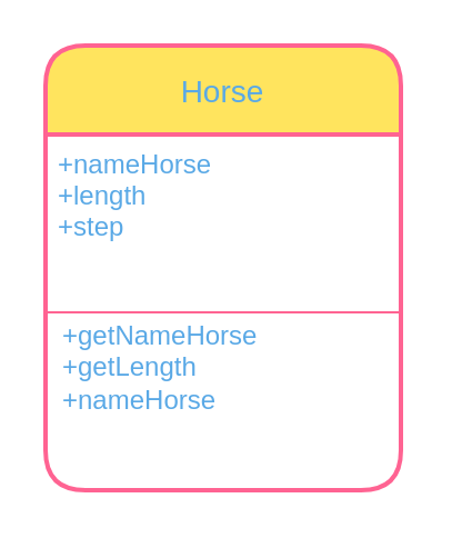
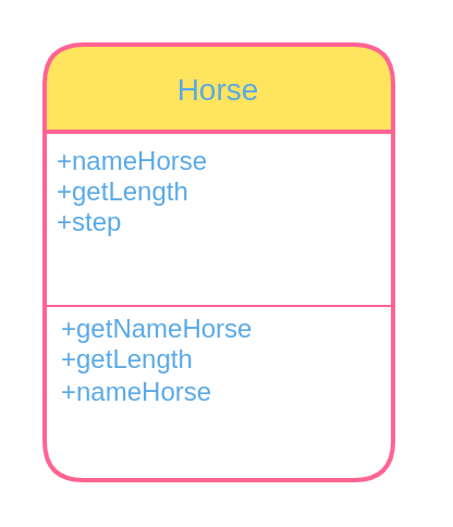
- <mxCell id="3" value="+nameHorse&#10;+length&#10;+step" style="align=left;strokeColor=none;fillColor=none;spacingLeft=4;fontSize=12;verticalAlign=top;resizable=0;rotatable=0;part=1;fontColor=#5AA9E6;" vertex="1" parent="2"><mxGeometry y="40" width="160" height="160" as="geometry" /></mxCell>
+ <mxCell id="3" value="+nameHorse&#10;+getLength&#10;+step" style="align=left;strokeColor=none;fillColor=none;spacingLeft=4;fontSize=12;verticalAlign=top;resizable=0;rotatable=0;part=1;fontColor=#5AA9E6;" vertex="1" parent="2"><mxGeometry y="40" width="160" height="160" as="geometry" /></mxCell>
